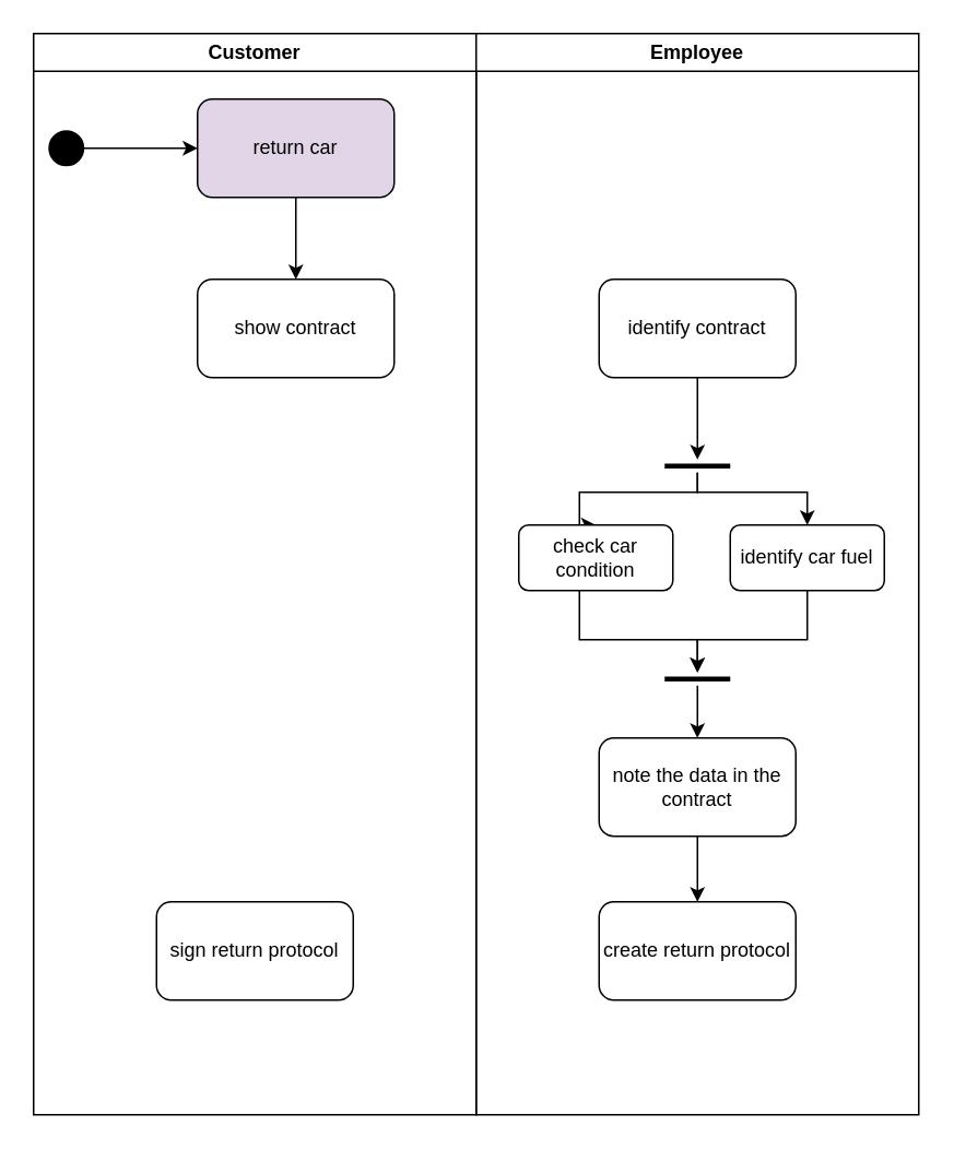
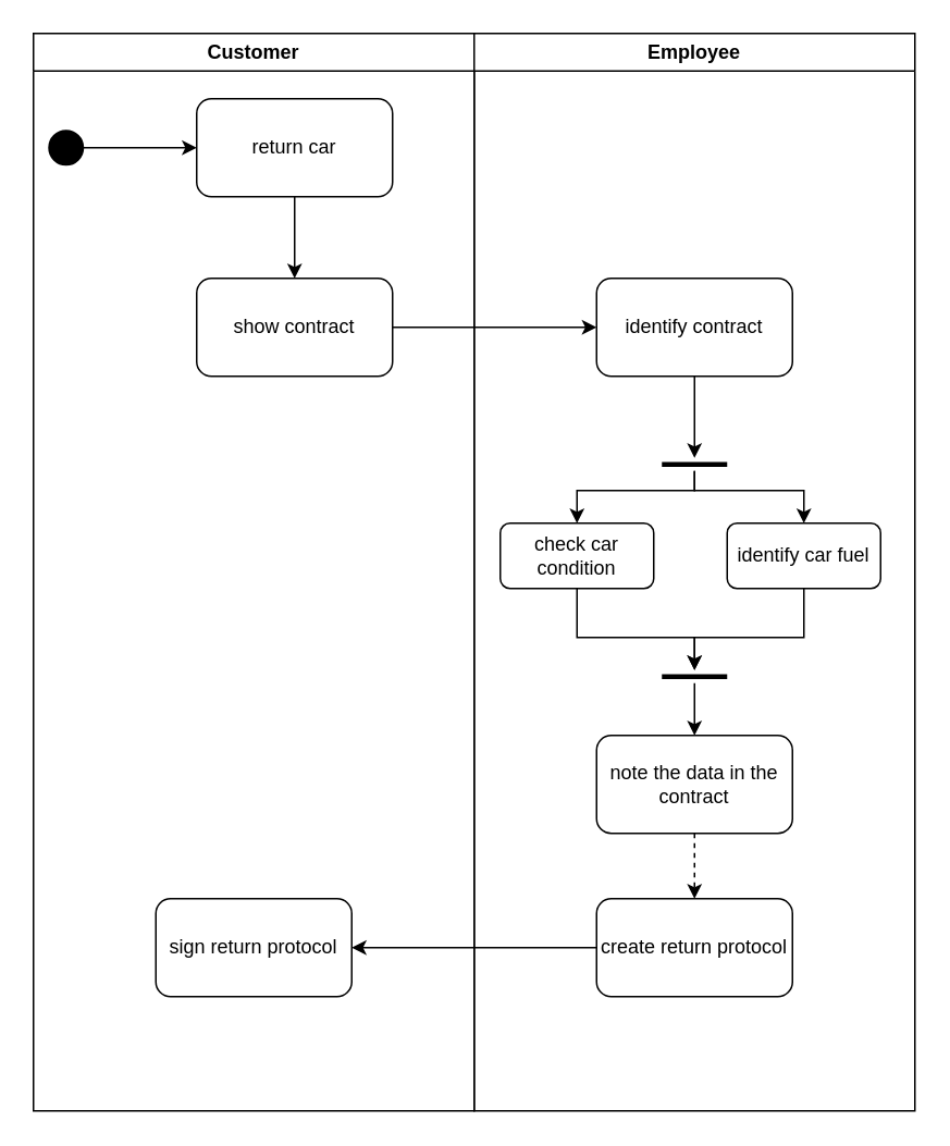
- <mxCell id="5" value="return car" style="rounded=1;whiteSpace=wrap;html=1;fillColor=#e1d5e7;" parent="2" vertex="1"><mxGeometry x="100" y="40" width="120" height="60" as="geometry" /></mxCell>
+ <mxCell id="5" value="return car" style="rounded=1;whiteSpace=wrap;html=1;" parent="2" vertex="1"><mxGeometry x="100" y="40" width="120" height="60" as="geometry" /></mxCell>
+ <mxCell id="24" style="edgeStyle=orthogonalEdgeStyle;rounded=0;orthogonalLoop=1;jettySize=auto;html=1;entryX=0;entryY=0.5;entryDx=0;entryDy=0;" edge="1" parent="1" source="7" target="11"><mxGeometry relative="1" as="geometry" /></mxCell>
- <mxCell id="16" value="check car condition" style="rounded=1;whiteSpace=wrap;html=1;" vertex="1" parent="9"><mxGeometry x="26" y="300" width="94" height="40" as="geometry" /></mxCell>
+ <mxCell id="16" value="check car condition" style="rounded=1;whiteSpace=wrap;html=1;" vertex="1" parent="9"><mxGeometry x="16" y="300" width="94" height="40" as="geometry" /></mxCell>
- <mxCell id="21" value="" style="edgeStyle=orthogonalEdgeStyle;rounded=0;orthogonalLoop=1;jettySize=auto;html=1;" edge="1" parent="9" source="22" target="23"><mxGeometry relative="1" as="geometry" /></mxCell>
+ <mxCell id="21" value="" style="edgeStyle=orthogonalEdgeStyle;rounded=0;orthogonalLoop=1;jettySize=auto;html=1;dashed=1;" edge="1" parent="9" source="22" target="23"><mxGeometry relative="1" as="geometry" /></mxCell>
+ <mxCell id="25" value="" style="edgeStyle=orthogonalEdgeStyle;rounded=0;orthogonalLoop=1;jettySize=auto;html=1;" edge="1" parent="1" source="23" target="8"><mxGeometry relative="1" as="geometry" /></mxCell>
